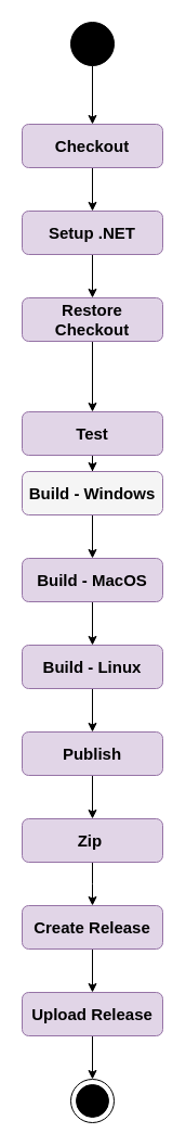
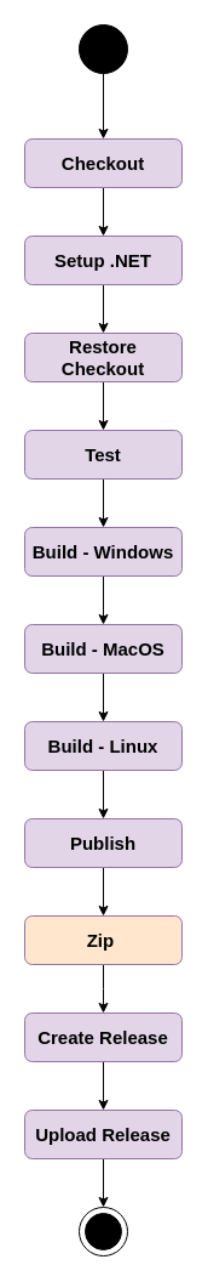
- <mxCell id="12" value="&lt;b&gt;&lt;font style=&quot;font-size: 15px;&quot;&gt;Test&lt;/font&gt;&lt;/b&gt;" style="rounded=1;whiteSpace=wrap;html=1;fillColor=#e1d5e7;strokeColor=#9673a6;" parent="1" vertex="1"><mxGeometry x="20" y="379" width="130" height="40" as="geometry" /></mxCell>
+ <mxCell id="12" value="&lt;b&gt;&lt;font style=&quot;font-size: 15px;&quot;&gt;Test&lt;/font&gt;&lt;/b&gt;" style="rounded=1;whiteSpace=wrap;html=1;fillColor=#e1d5e7;strokeColor=#9673a6;" parent="1" vertex="1"><mxGeometry x="20" y="354" width="130" height="40" as="geometry" /></mxCell>
- <mxCell id="14" value="&lt;b&gt;&lt;font&gt;&lt;span style=&quot;font-size: 15px;&quot;&gt;Build - Windows&lt;/span&gt;&lt;/font&gt;&lt;/b&gt;" style="rounded=1;whiteSpace=wrap;html=1;fillColor=#f5f5f5;strokeColor=#9673a6;" parent="1" vertex="1"><mxGeometry x="20" y="434" width="130" height="40" as="geometry" /></mxCell>
+ <mxCell id="14" value="&lt;b&gt;&lt;font&gt;&lt;span style=&quot;font-size: 15px;&quot;&gt;Build - Windows&lt;/span&gt;&lt;/font&gt;&lt;/b&gt;" style="rounded=1;whiteSpace=wrap;html=1;fillColor=#e1d5e7;strokeColor=#9673a6;" parent="1" vertex="1"><mxGeometry x="20" y="434" width="130" height="40" as="geometry" /></mxCell>
- <mxCell id="18" value="&lt;b&gt;&lt;font&gt;&lt;span style=&quot;font-size: 15px;&quot;&gt;Zip&amp;nbsp;&lt;/span&gt;&lt;/font&gt;&lt;/b&gt;" style="rounded=1;whiteSpace=wrap;html=1;fillColor=#e1d5e7;strokeColor=#9673a6;" parent="1" vertex="1"><mxGeometry x="20" y="754" width="130" height="40" as="geometry" /></mxCell>
+ <mxCell id="18" value="&lt;b&gt;&lt;font&gt;&lt;span style=&quot;font-size: 15px;&quot;&gt;Zip&amp;nbsp;&lt;/span&gt;&lt;/font&gt;&lt;/b&gt;" style="rounded=1;whiteSpace=wrap;html=1;fillColor=#ffe6cc;strokeColor=#9673a6;" parent="1" vertex="1"><mxGeometry x="20" y="754" width="130" height="40" as="geometry" /></mxCell>
